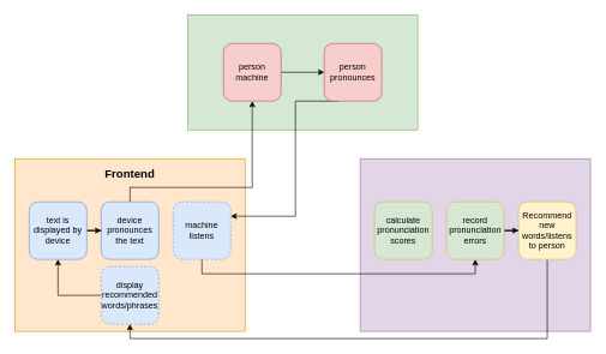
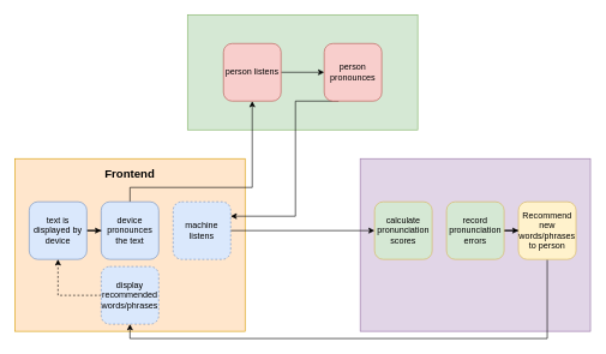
- <mxCell id="8" value="person machine" style="rounded=1;whiteSpace=wrap;html=1;fillColor=#f8cecc;strokeColor=#b85450;" vertex="1" parent="1"><mxGeometry x="310" y="60" width="80" height="80" as="geometry" /></mxCell>
+ <mxCell id="8" value="person listens" style="rounded=1;whiteSpace=wrap;html=1;fillColor=#f8cecc;strokeColor=#b85450;" vertex="1" parent="1"><mxGeometry x="310" y="60" width="80" height="80" as="geometry" /></mxCell>
+ <mxCell id="11" style="edgeStyle=orthogonalEdgeStyle;rounded=0;orthogonalLoop=1;jettySize=auto;html=1;entryX=0;entryY=0.5;entryDx=0;entryDy=0;" edge="1" parent="1" source="13" target="14"><mxGeometry relative="1" as="geometry" /></mxCell>
- <mxCell id="18" value="Recommend new words/listens to person" style="rounded=1;whiteSpace=wrap;html=1;fillColor=#fff2cc;strokeColor=#d6b656;" vertex="1" parent="1"><mxGeometry x="720" y="280" width="80" height="80" as="geometry" /></mxCell>
+ <mxCell id="18" value="Recommend new words/phrases to person" style="rounded=1;whiteSpace=wrap;html=1;fillColor=#fff2cc;strokeColor=#d6b656;" vertex="1" parent="1"><mxGeometry x="720" y="280" width="80" height="80" as="geometry" /></mxCell>
- <mxCell id="12" style="edgeStyle=orthogonalEdgeStyle;rounded=0;orthogonalLoop=1;jettySize=auto;html=1;entryX=0.5;entryY=1;entryDx=0;entryDy=0;" edge="1" parent="1" source="13" target="16"><mxGeometry relative="1" as="geometry"><Array as="points"><mxPoint x="280" y="380" /><mxPoint x="660" y="380" /></Array></mxGeometry></mxCell>
- <mxCell id="22" style="edgeStyle=orthogonalEdgeStyle;rounded=0;orthogonalLoop=1;jettySize=auto;html=1;entryX=0.5;entryY=1;entryDx=0;entryDy=0;" edge="1" parent="1" source="23" target="21"><mxGeometry relative="1" as="geometry" /></mxCell>
+ <mxCell id="22" style="edgeStyle=orthogonalEdgeStyle;rounded=0;orthogonalLoop=1;jettySize=auto;html=1;entryX=0.5;entryY=1;entryDx=0;entryDy=0;dashed=1;" edge="1" parent="1" source="23" target="21"><mxGeometry relative="1" as="geometry" /></mxCell>
